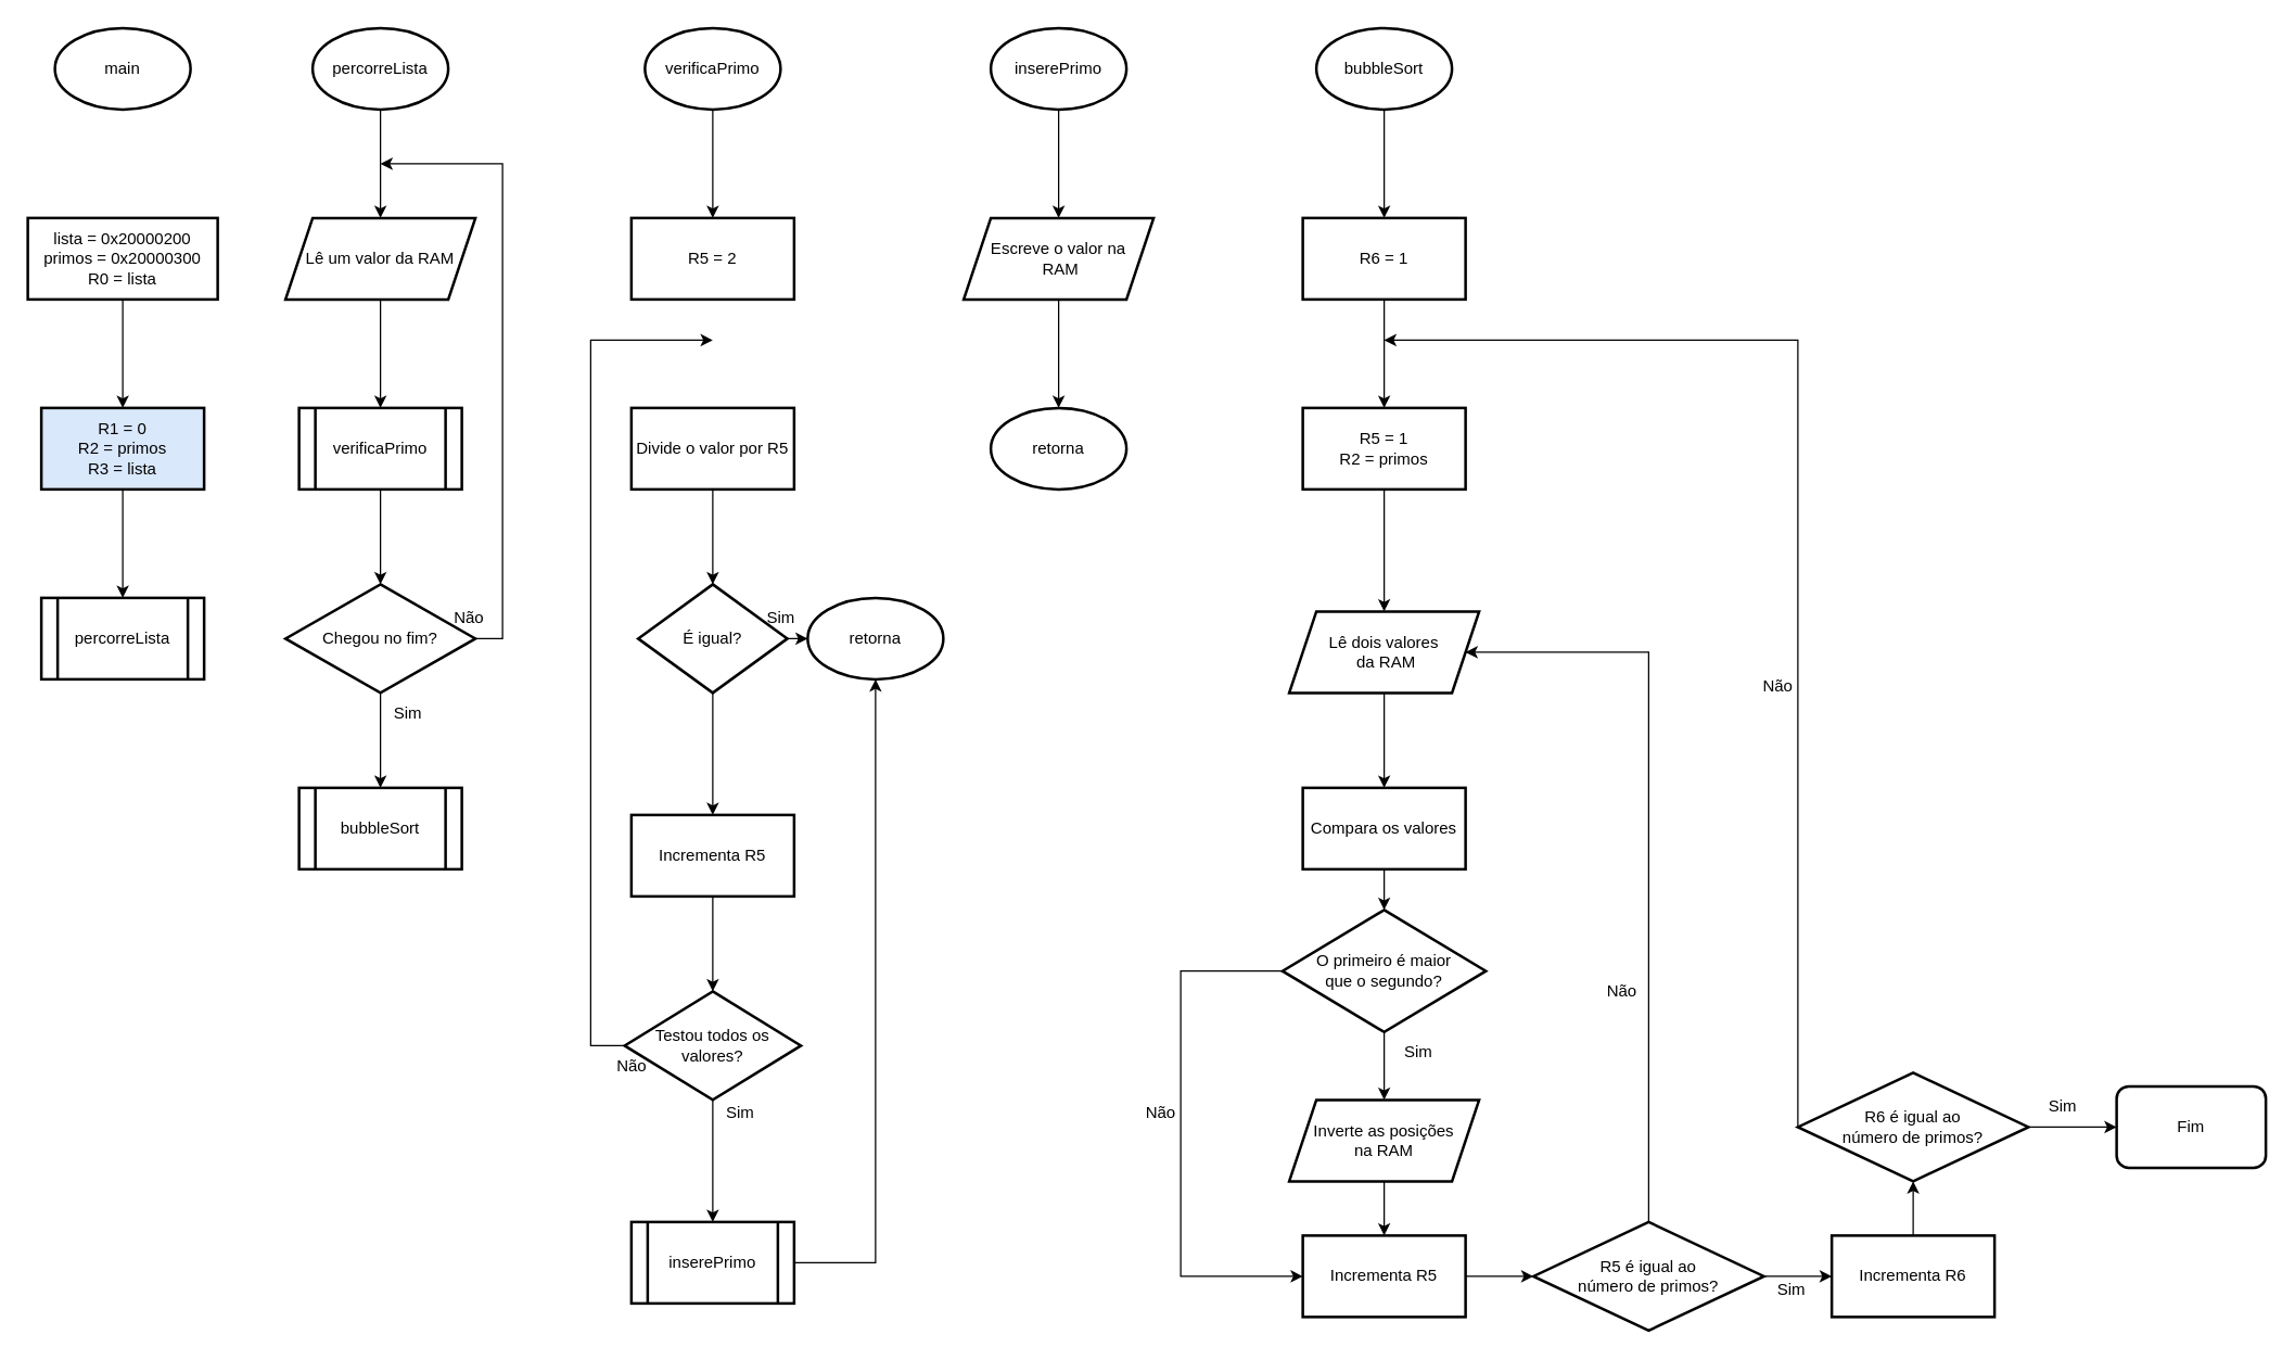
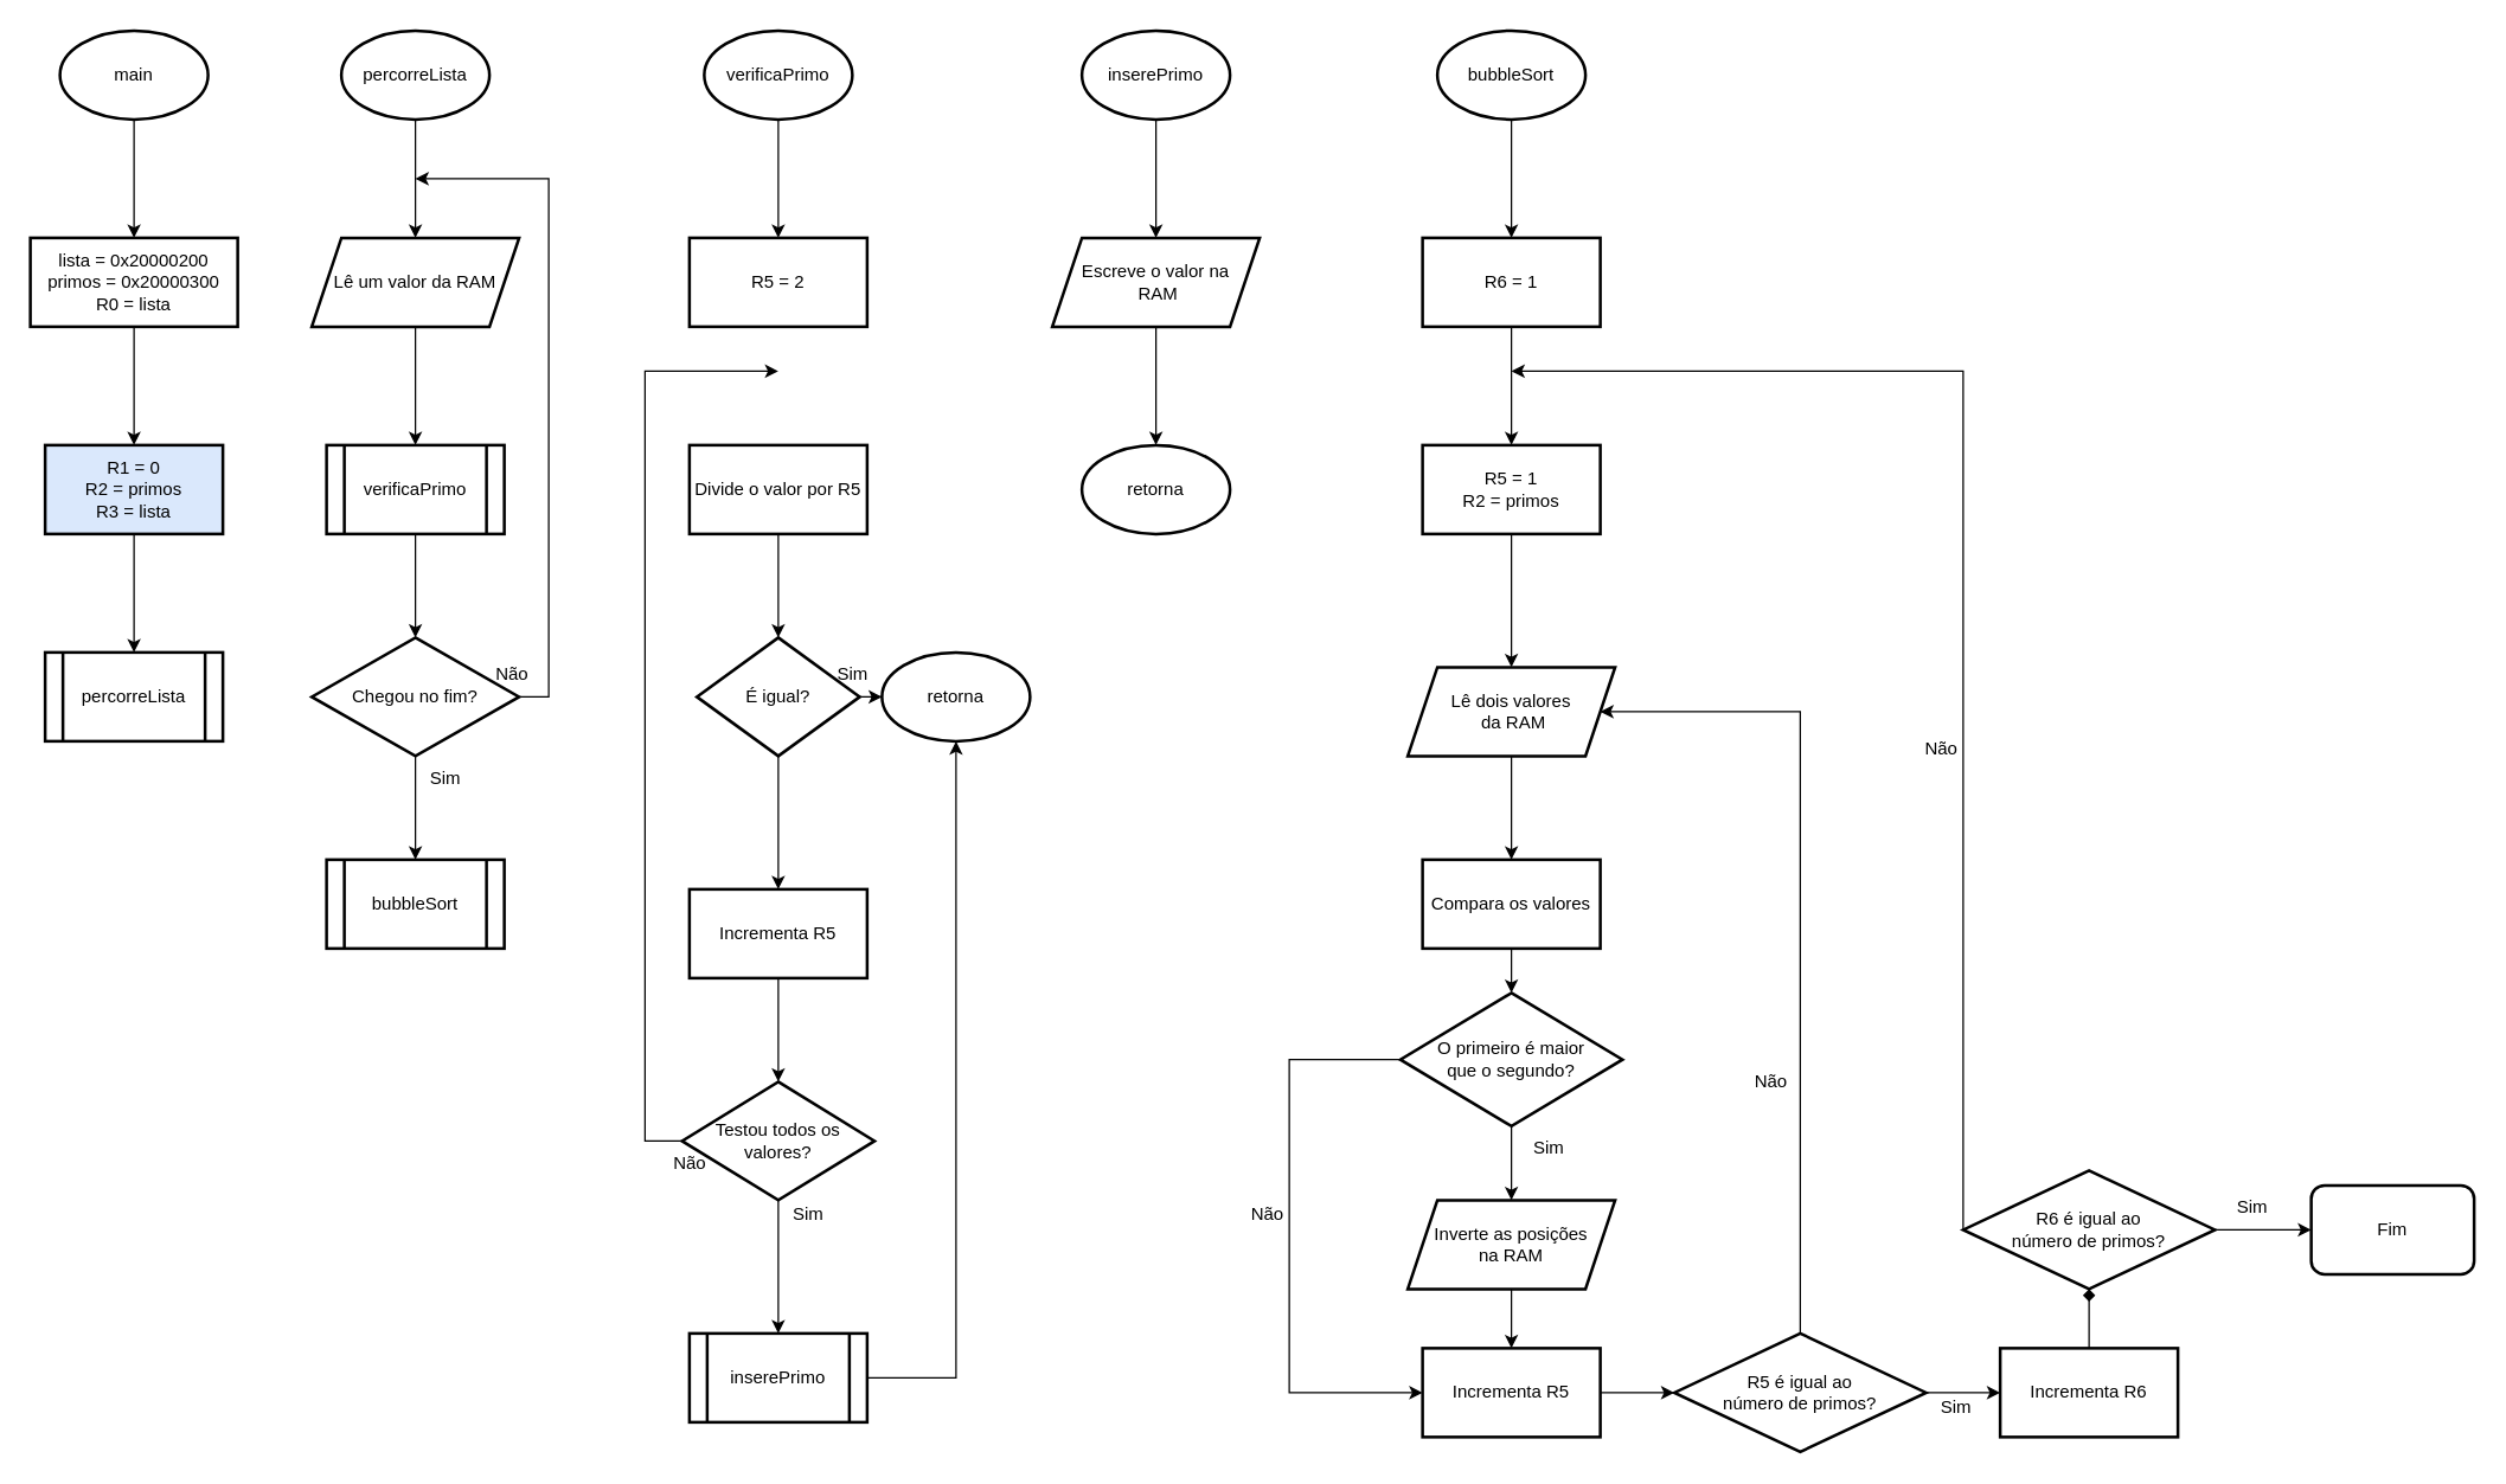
+ <mxCell id="2" value="" style="edgeStyle=orthogonalEdgeStyle;rounded=0;orthogonalLoop=1;jettySize=auto;html=1;" edge="1" parent="1" source="3" target="5"><mxGeometry relative="1" as="geometry" /></mxCell>
- <mxCell id="69" style="edgeStyle=orthogonalEdgeStyle;rounded=0;orthogonalLoop=1;jettySize=auto;html=1;exitX=0.5;exitY=0;exitDx=0;exitDy=0;entryX=0.5;entryY=1;entryDx=0;entryDy=0;" edge="1" parent="1" source="70" target="73"><mxGeometry relative="1" as="geometry" /></mxCell>
+ <mxCell id="69" style="edgeStyle=orthogonalEdgeStyle;rounded=0;orthogonalLoop=1;jettySize=auto;html=1;exitX=0.5;exitY=0;exitDx=0;exitDy=0;entryX=0.5;entryY=1;entryDx=0;entryDy=0;endArrow=diamond;" edge="1" parent="1" source="70" target="73"><mxGeometry relative="1" as="geometry" /></mxCell>
